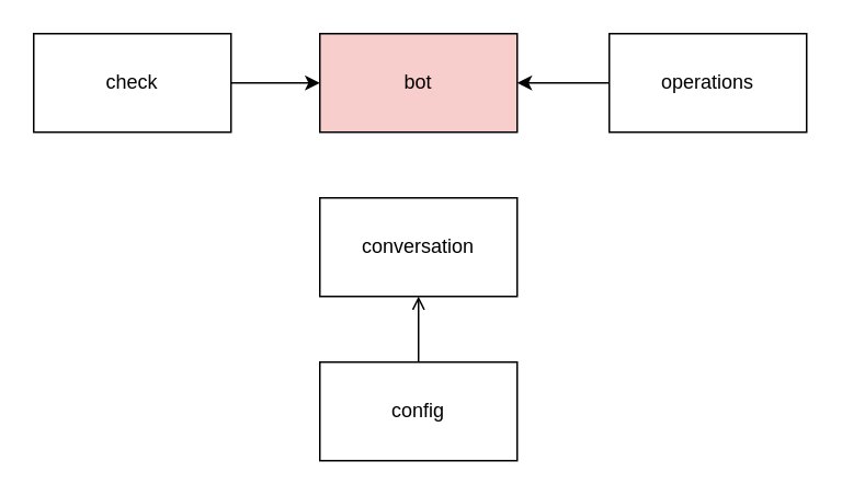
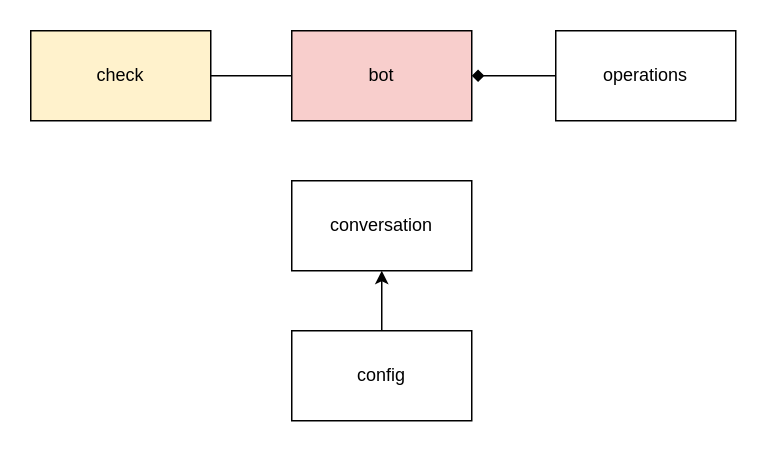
- <mxCell id="5" value="check" style="rounded=0;whiteSpace=wrap;html=1;" vertex="1" parent="1"><mxGeometry x="20" y="20" width="120" height="60" as="geometry" /></mxCell>
+ <mxCell id="5" value="check" style="rounded=0;whiteSpace=wrap;html=1;fillColor=#fff2cc;" vertex="1" parent="1"><mxGeometry x="20" y="20" width="120" height="60" as="geometry" /></mxCell>
- <mxCell id="4" style="edgeStyle=none;html=1;entryX=0;entryY=0.5;entryDx=0;entryDy=0;" edge="1" parent="1" source="5" target="3"><mxGeometry relative="1" as="geometry" /></mxCell>
+ <mxCell id="4" style="edgeStyle=none;html=1;entryX=0;entryY=0.5;entryDx=0;entryDy=0;endArrow=none;" edge="1" parent="1" source="5" target="3"><mxGeometry relative="1" as="geometry" /></mxCell>
- <mxCell id="8" style="edgeStyle=none;html=1;entryX=1;entryY=0.5;entryDx=0;entryDy=0;" edge="1" parent="1" source="9" target="3"><mxGeometry relative="1" as="geometry" /></mxCell>
+ <mxCell id="8" style="edgeStyle=none;html=1;entryX=1;entryY=0.5;entryDx=0;entryDy=0;endArrow=diamond;" edge="1" parent="1" source="9" target="3"><mxGeometry relative="1" as="geometry" /></mxCell>
- <mxCell id="6" style="edgeStyle=none;html=1;entryX=0.5;entryY=1;entryDx=0;entryDy=0;endArrow=open;" edge="1" parent="1" source="7" target="2"><mxGeometry relative="1" as="geometry" /></mxCell>
+ <mxCell id="6" style="edgeStyle=none;html=1;entryX=0.5;entryY=1;entryDx=0;entryDy=0;" edge="1" parent="1" source="7" target="2"><mxGeometry relative="1" as="geometry" /></mxCell>
